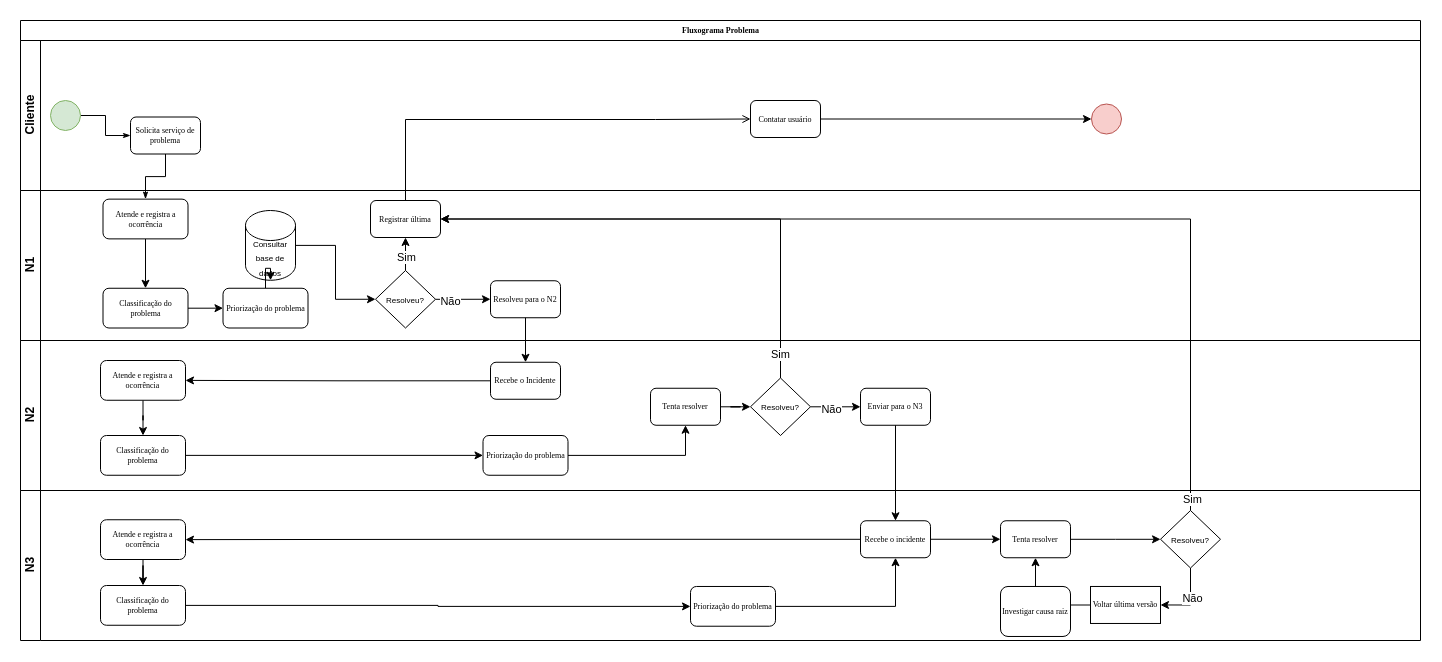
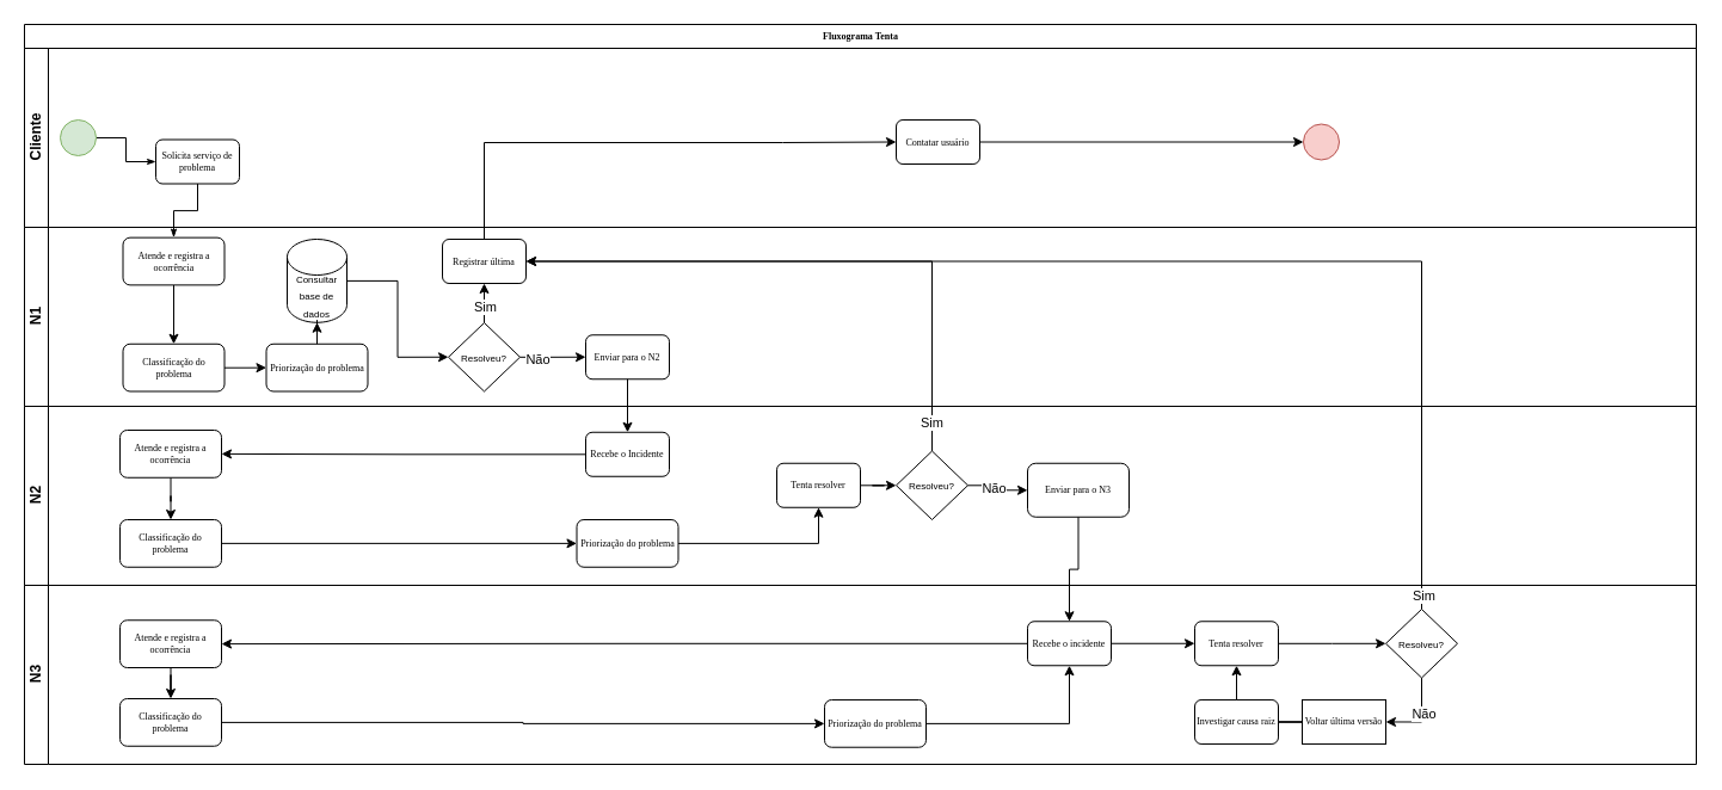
- <mxCell id="2" value="Fluxograma Problema" style="swimlane;html=1;childLayout=stackLayout;horizontal=1;startSize=20;horizontalStack=0;rounded=0;shadow=0;labelBackgroundColor=none;strokeWidth=1;fontFamily=Verdana;fontSize=8;align=center;" vertex="1" parent="1"><mxGeometry x="20" y="20" width="1400" height="470" as="geometry"><mxRectangle x="180" y="70" width="60" height="20" as="alternateBounds" /></mxGeometry></mxCell>
+ <mxCell id="2" value="Fluxograma Tenta" style="swimlane;html=1;childLayout=stackLayout;horizontal=1;startSize=20;horizontalStack=0;rounded=0;shadow=0;labelBackgroundColor=none;strokeWidth=1;fontFamily=Verdana;fontSize=8;align=center;" vertex="1" parent="1"><mxGeometry x="20" y="20" width="1400" height="470" as="geometry"><mxRectangle x="180" y="70" width="60" height="20" as="alternateBounds" /></mxGeometry></mxCell>
- <mxCell id="30" style="edgeStyle=orthogonalEdgeStyle;rounded=0;orthogonalLoop=1;jettySize=auto;html=1;entryX=0;entryY=0.5;entryDx=0;entryDy=0;endArrow=open;" edge="1" parent="2" source="17" target="9"><mxGeometry relative="1" as="geometry"><Array as="points"><mxPoint x="385" y="99" /><mxPoint x="635" y="99" /></Array></mxGeometry></mxCell>
+ <mxCell id="30" style="edgeStyle=orthogonalEdgeStyle;rounded=0;orthogonalLoop=1;jettySize=auto;html=1;entryX=0;entryY=0.5;entryDx=0;entryDy=0;" edge="1" parent="2" source="17" target="9"><mxGeometry relative="1" as="geometry"><Array as="points"><mxPoint x="385" y="99" /><mxPoint x="635" y="99" /></Array></mxGeometry></mxCell>
- <mxCell id="21" value="&lt;font style=&quot;font-size: 8px;&quot;&gt;Consultar base de dados&lt;/font&gt;" style="shape=cylinder3;whiteSpace=wrap;html=1;boundedLbl=1;backgroundOutline=1;size=15;" vertex="1" parent="11"><mxGeometry x="225" y="20" width="50" height="69.75" as="geometry" /></mxCell>
+ <mxCell id="21" value="&lt;font style=&quot;font-size: 8px;&quot;&gt;Consultar base de dados&lt;/font&gt;" style="shape=cylinder3;whiteSpace=wrap;html=1;boundedLbl=1;backgroundOutline=1;size=15;" vertex="1" parent="11"><mxGeometry x="220" y="10" width="50" height="69.75" as="geometry" /></mxCell>
- <mxCell id="22" value="Resolveu para o N2" style="rounded=1;whiteSpace=wrap;html=1;shadow=0;labelBackgroundColor=none;strokeWidth=1;fontFamily=Verdana;fontSize=8;align=center;" vertex="1" parent="11"><mxGeometry x="470" y="90.25" width="70" height="37" as="geometry" /></mxCell>
+ <mxCell id="22" value="Enviar para o N2" style="rounded=1;whiteSpace=wrap;html=1;shadow=0;labelBackgroundColor=none;strokeWidth=1;fontFamily=Verdana;fontSize=8;align=center;" vertex="1" parent="11"><mxGeometry x="470" y="90.25" width="70" height="37" as="geometry" /></mxCell>
- <mxCell id="37" value="Enviar para o N3" style="rounded=1;whiteSpace=wrap;html=1;shadow=0;labelBackgroundColor=none;strokeWidth=1;fontFamily=Verdana;fontSize=8;align=center;" vertex="1" parent="31"><mxGeometry x="840" y="47.75" width="70" height="37" as="geometry" /></mxCell>
+ <mxCell id="37" value="Enviar para o N3" style="rounded=1;whiteSpace=wrap;html=1;shadow=0;labelBackgroundColor=none;strokeWidth=1;fontFamily=Verdana;fontSize=8;align=center;" vertex="1" parent="31"><mxGeometry x="840" y="47.75" width="85" height="45" as="geometry" /></mxCell>
- <mxCell id="58" value="Investigar causa raiz" style="rounded=1;whiteSpace=wrap;html=1;shadow=0;labelBackgroundColor=none;strokeWidth=1;fontFamily=Verdana;fontSize=8;align=center;" vertex="1" parent="46"><mxGeometry x="980" y="95.97" width="70" height="50" as="geometry" /></mxCell>
+ <mxCell id="58" value="Investigar causa raiz" style="rounded=1;whiteSpace=wrap;html=1;shadow=0;labelBackgroundColor=none;strokeWidth=1;fontFamily=Verdana;fontSize=8;align=center;" vertex="1" parent="46"><mxGeometry x="980" y="95.97" width="70" height="37" as="geometry" /></mxCell>
